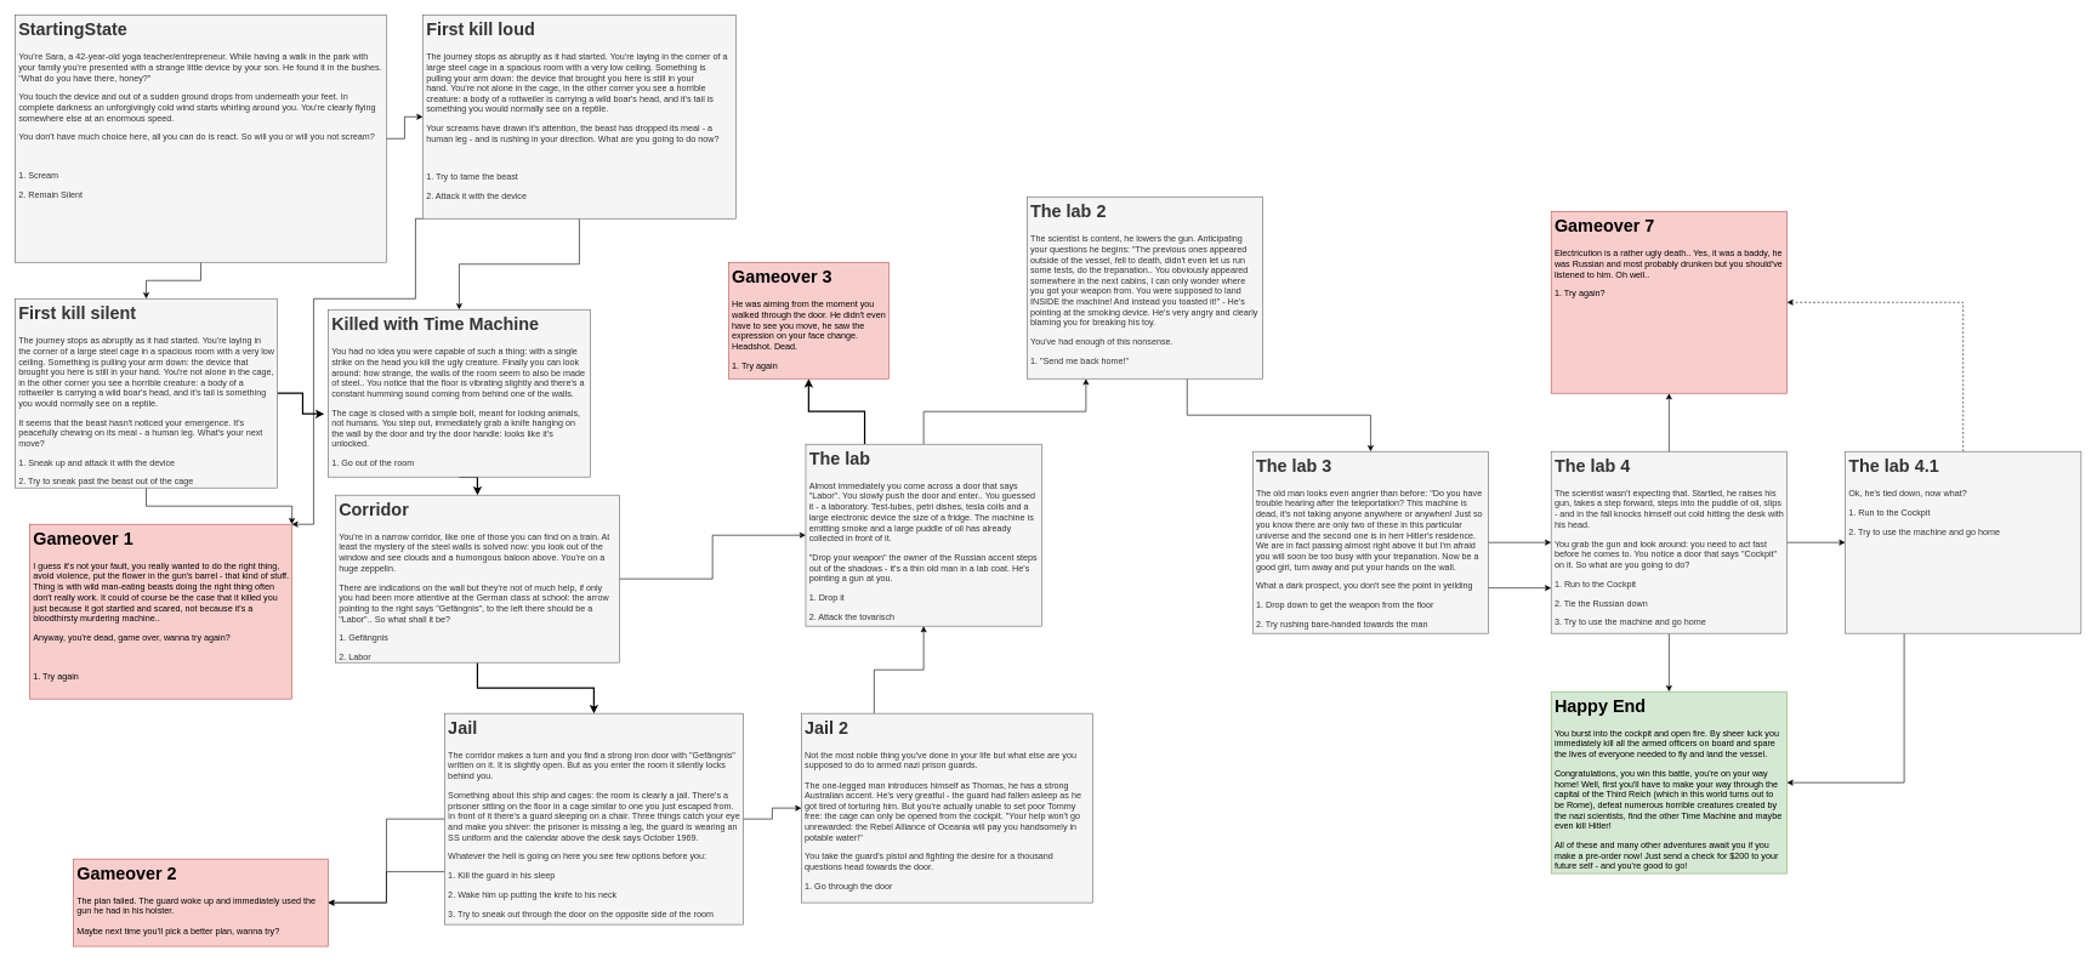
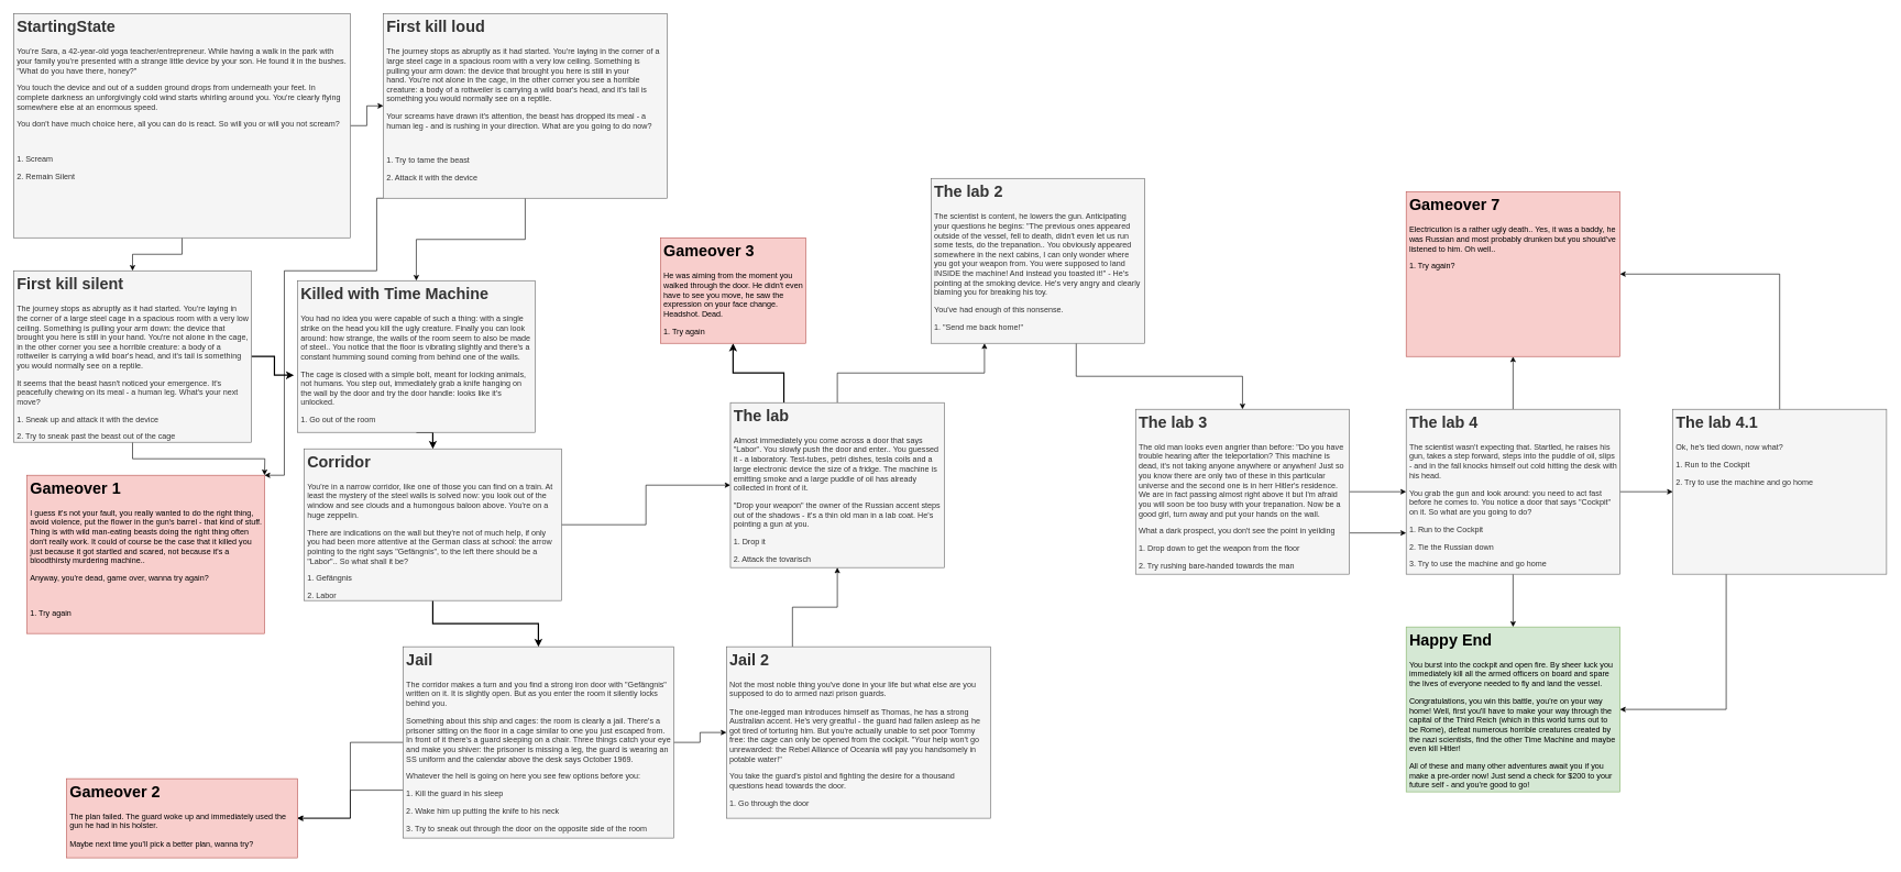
- <mxCell id="39" style="edgeStyle=orthogonalEdgeStyle;rounded=0;orthogonalLoop=1;jettySize=auto;html=1;exitX=0.5;exitY=0;exitDx=0;exitDy=0;entryX=1;entryY=0.5;entryDx=0;entryDy=0;dashed=1;" edge="1" parent="1" source="41" target="42"><mxGeometry relative="1" as="geometry" /></mxCell>
+ <mxCell id="39" style="edgeStyle=orthogonalEdgeStyle;rounded=0;orthogonalLoop=1;jettySize=auto;html=1;exitX=0.5;exitY=0;exitDx=0;exitDy=0;entryX=1;entryY=0.5;entryDx=0;entryDy=0;" edge="1" parent="1" source="41" target="42"><mxGeometry relative="1" as="geometry" /></mxCell>
